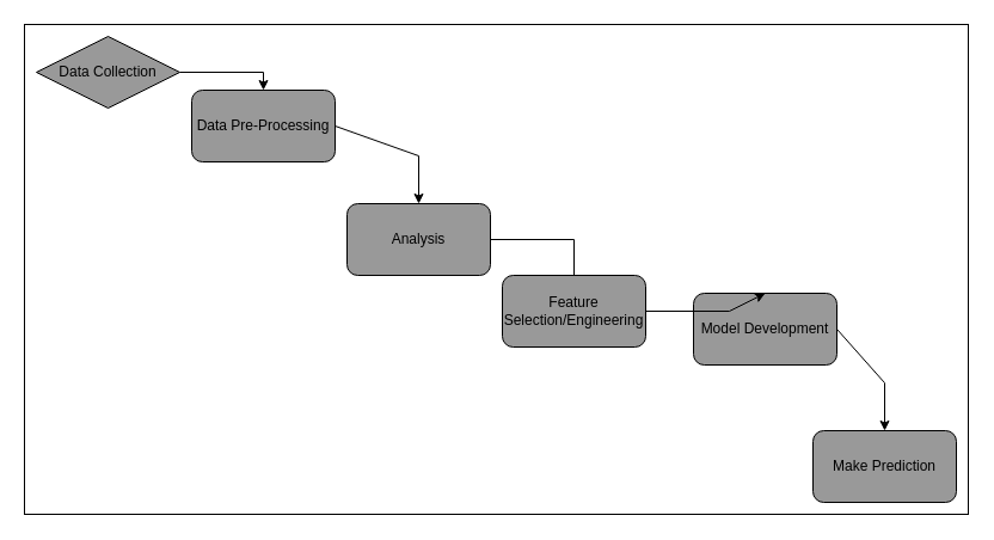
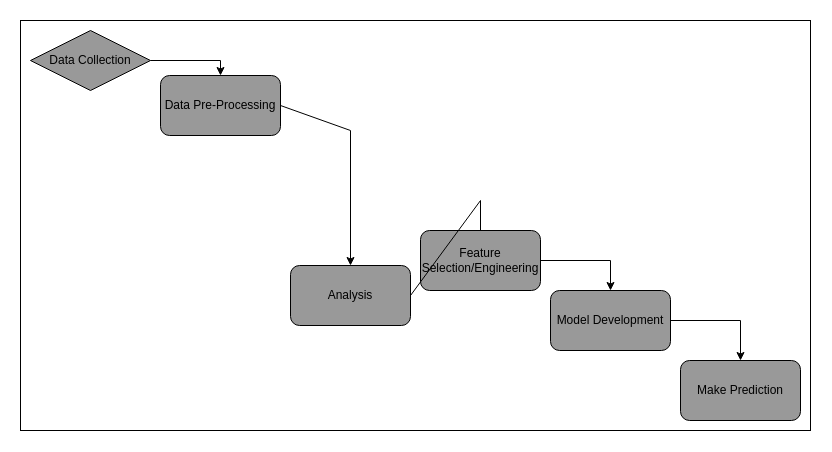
- <mxCell id="5" value="Analysis" style="rounded=1;whiteSpace=wrap;html=1;fillColor=#999999;" vertex="1" parent="1"><mxGeometry x="290" y="170" width="120" height="60" as="geometry" /></mxCell>
+ <mxCell id="5" value="Analysis" style="rounded=1;whiteSpace=wrap;html=1;fillColor=#999999;" vertex="1" parent="1"><mxGeometry x="290" y="265" width="120" height="60" as="geometry" /></mxCell>
- <mxCell id="7" value="Model Development" style="rounded=1;whiteSpace=wrap;html=1;fillColor=#999999;" vertex="1" parent="1"><mxGeometry x="580" y="245" width="120" height="60" as="geometry" /></mxCell>
+ <mxCell id="7" value="Model Development" style="rounded=1;whiteSpace=wrap;html=1;fillColor=#999999;" vertex="1" parent="1"><mxGeometry x="550" y="290" width="120" height="60" as="geometry" /></mxCell>
